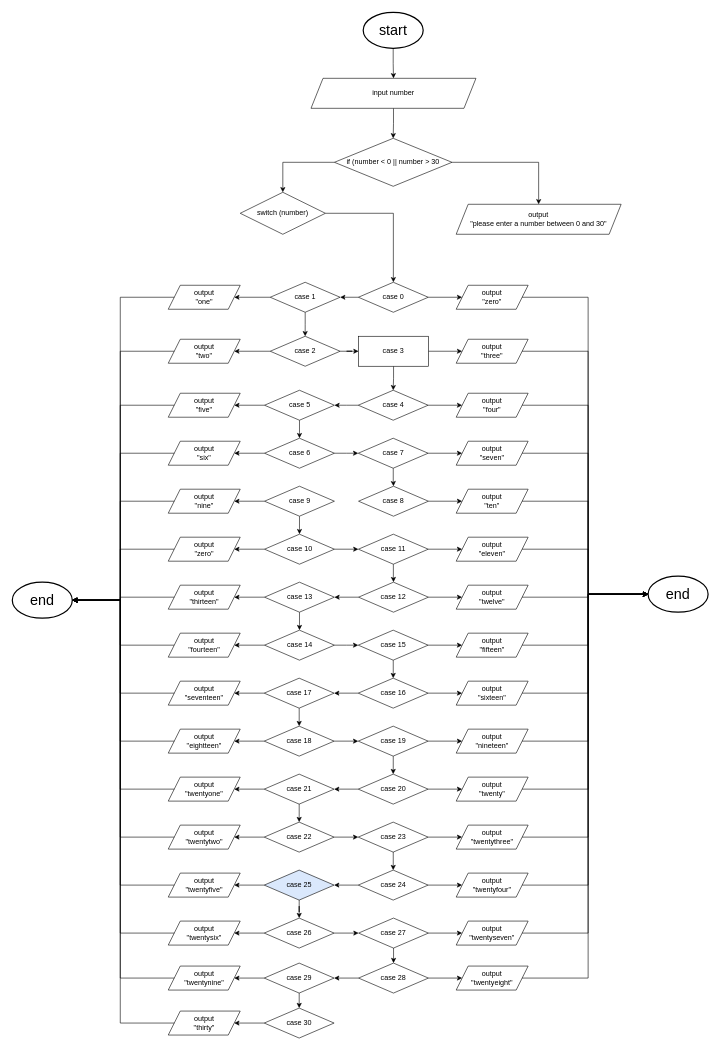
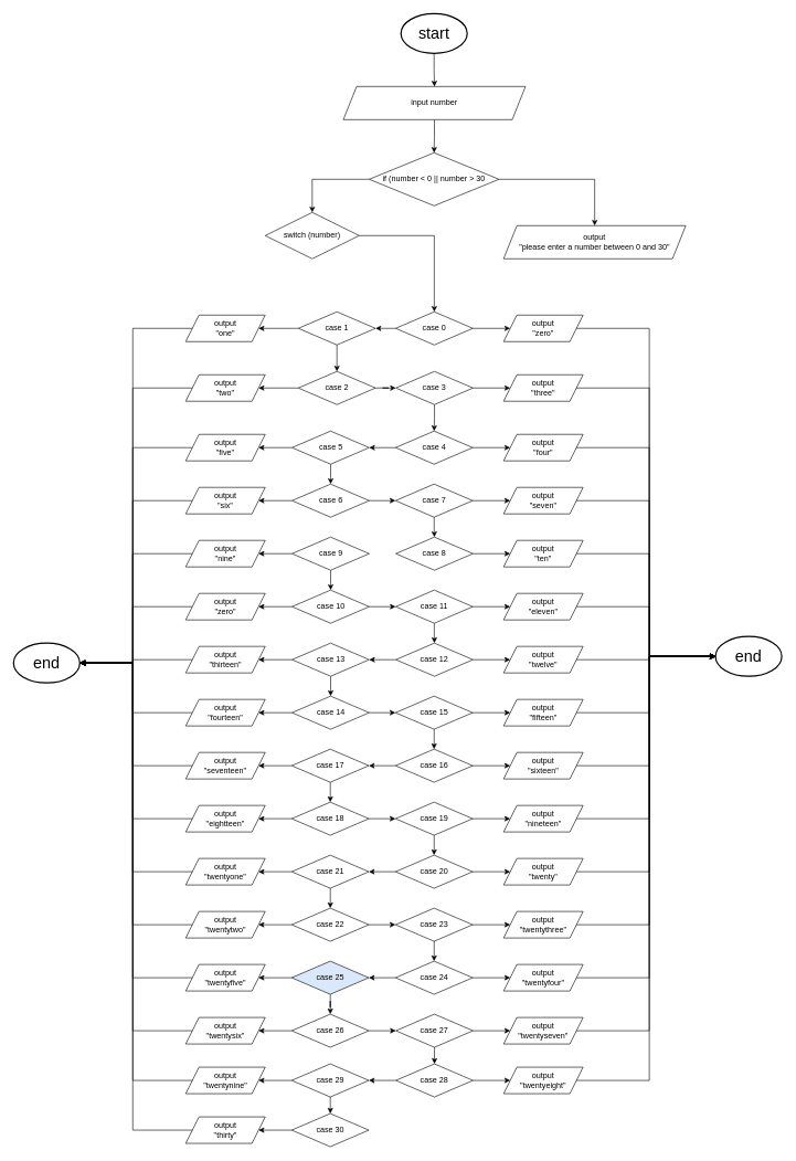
- <mxCell id="22" value="case 3" style="whiteSpace=wrap;html=1;rounded=0;" vertex="1" parent="1"><mxGeometry x="597.25" y="560" width="116.5" height="50" as="geometry" /></mxCell>
+ <mxCell id="22" value="case 3" style="rhombus;whiteSpace=wrap;html=1;" vertex="1" parent="1"><mxGeometry x="597.25" y="560" width="116.5" height="50" as="geometry" /></mxCell>
